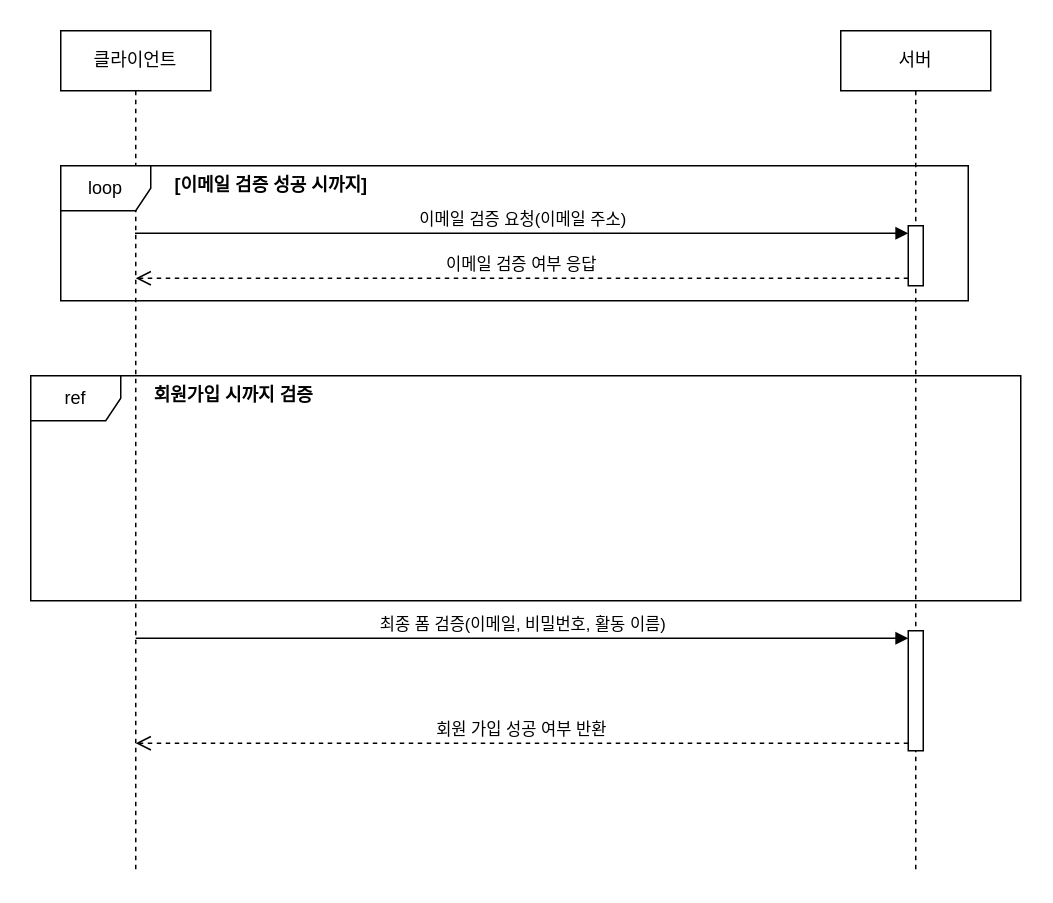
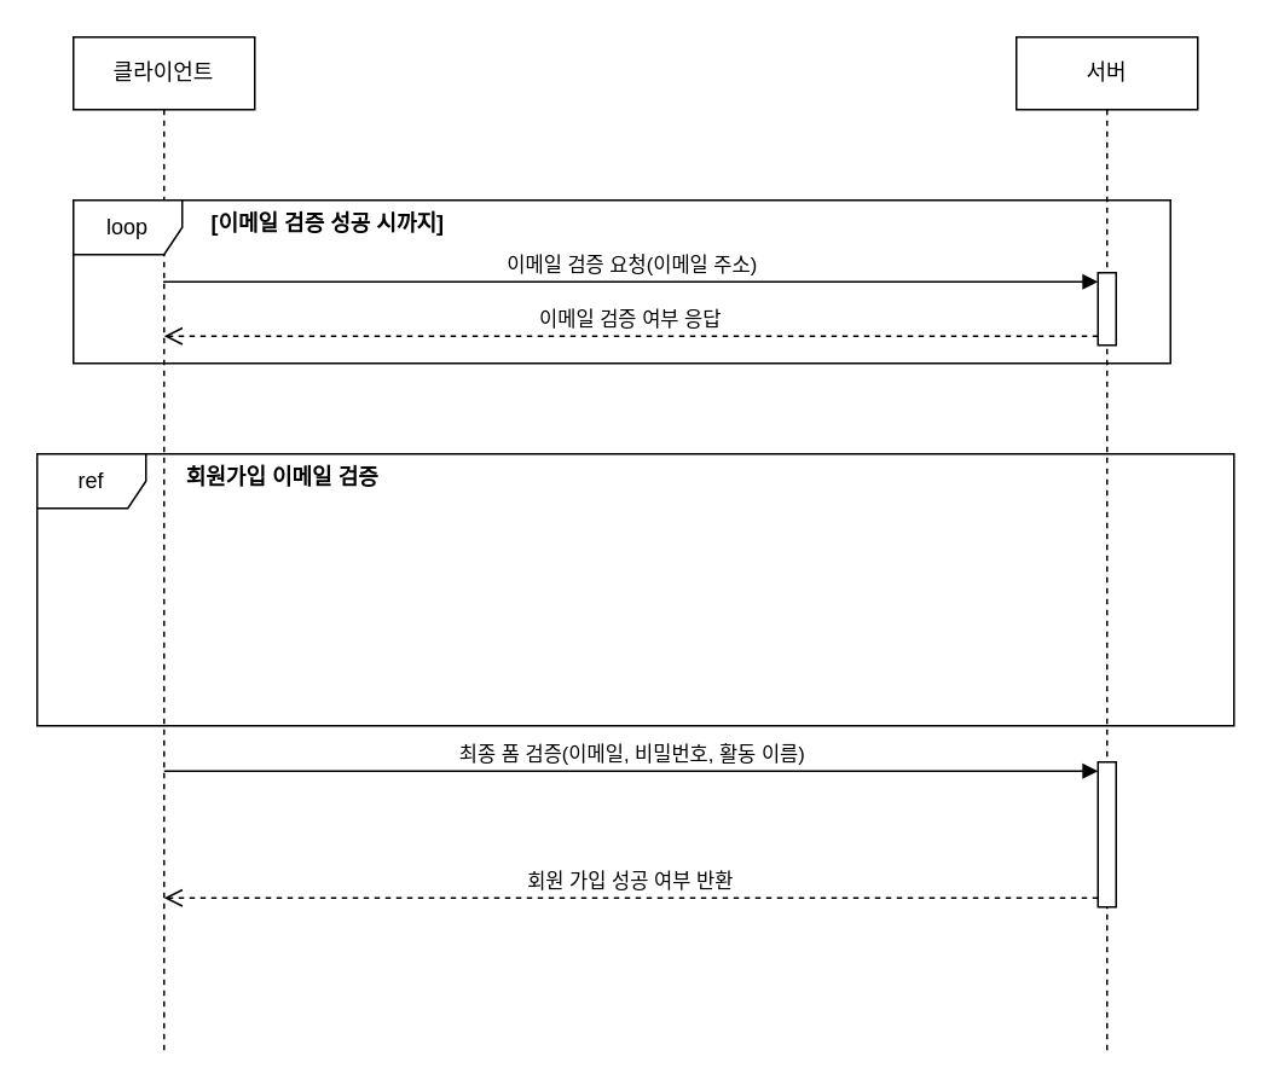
- <mxCell id="11" value="회원가입 시까지 검증" style="text;align=center;fontStyle=1;verticalAlign=middle;spacingLeft=3;spacingRight=3;strokeColor=none;rotatable=0;points=[[0,0.5],[1,0.5]];portConstraint=eastwest;html=1;" parent="1" vertex="1"><mxGeometry x="80" y="250" width="150" height="26" as="geometry" /></mxCell>
+ <mxCell id="11" value="회원가입 이메일 검증" style="text;align=center;fontStyle=1;verticalAlign=middle;spacingLeft=3;spacingRight=3;strokeColor=none;rotatable=0;points=[[0,0.5],[1,0.5]];portConstraint=eastwest;html=1;" parent="1" vertex="1"><mxGeometry x="80" y="250" width="150" height="26" as="geometry" /></mxCell>
